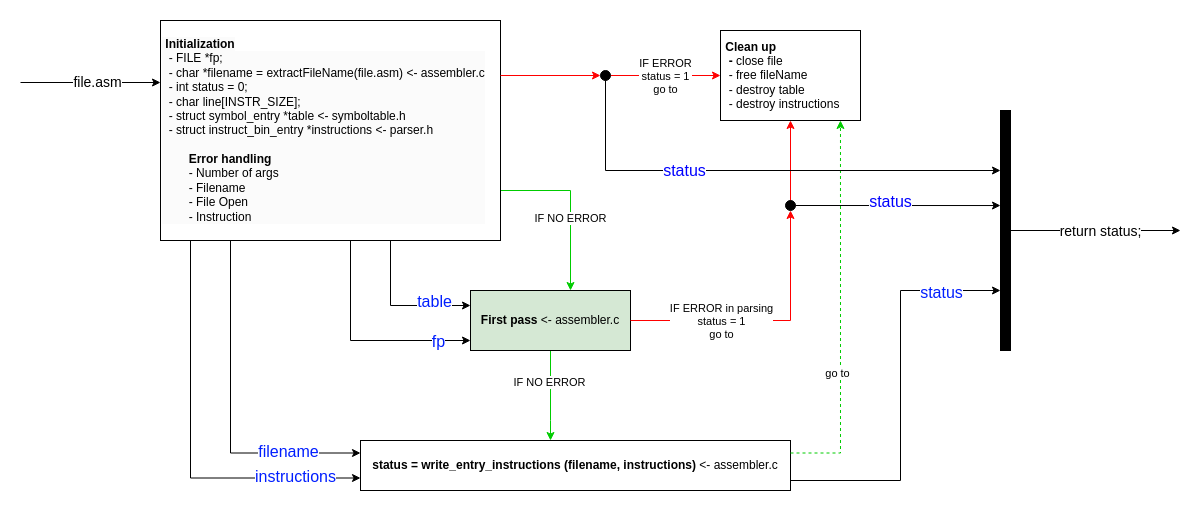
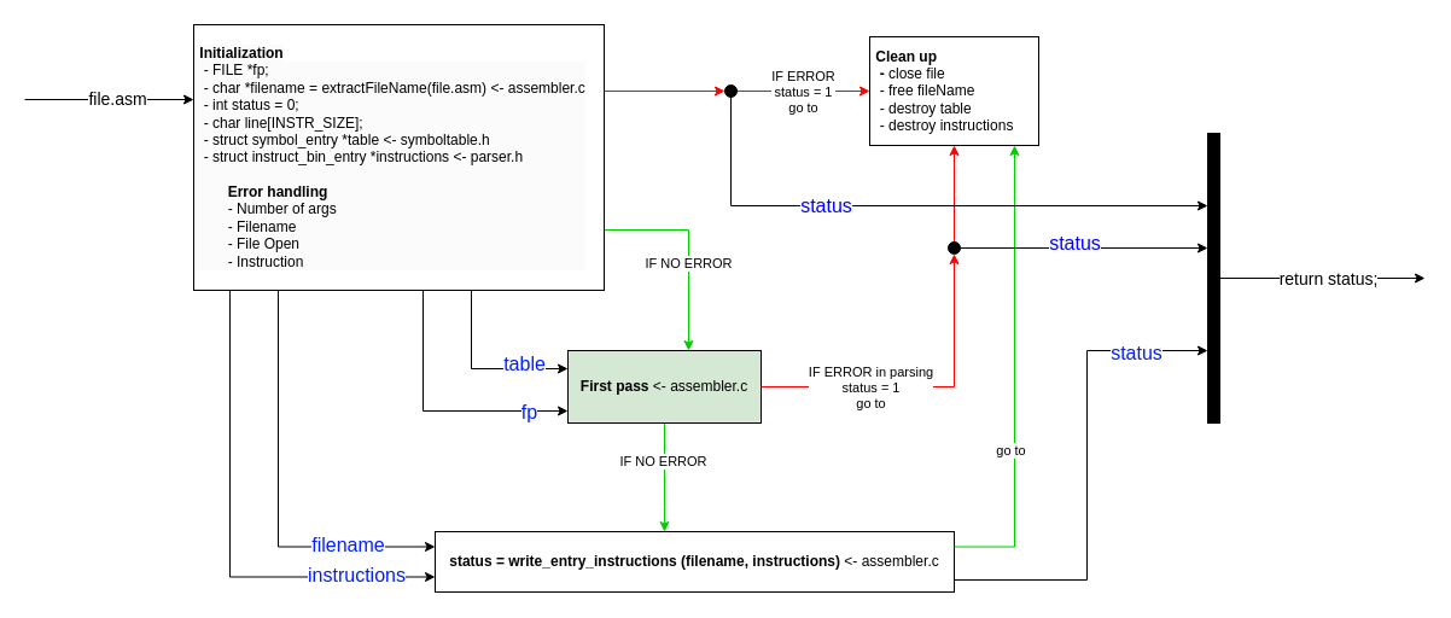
- <mxCell id="28" style="edgeStyle=orthogonalEdgeStyle;rounded=0;orthogonalLoop=1;jettySize=auto;html=1;exitX=1;exitY=0.25;exitDx=0;exitDy=0;entryX=0.857;entryY=1;entryDx=0;entryDy=0;entryPerimeter=0;strokeColor=#00CC00;dashed=1;" edge="1" parent="1" source="23" target="24"><mxGeometry relative="1" as="geometry"><mxPoint x="850" y="130" as="targetPoint" /></mxGeometry></mxCell>
+ <mxCell id="28" style="edgeStyle=orthogonalEdgeStyle;rounded=0;orthogonalLoop=1;jettySize=auto;html=1;exitX=1;exitY=0.25;exitDx=0;exitDy=0;entryX=0.857;entryY=1;entryDx=0;entryDy=0;entryPerimeter=0;strokeColor=#00CC00;" edge="1" parent="1" source="23" target="24"><mxGeometry relative="1" as="geometry"><mxPoint x="850" y="130" as="targetPoint" /></mxGeometry></mxCell>
